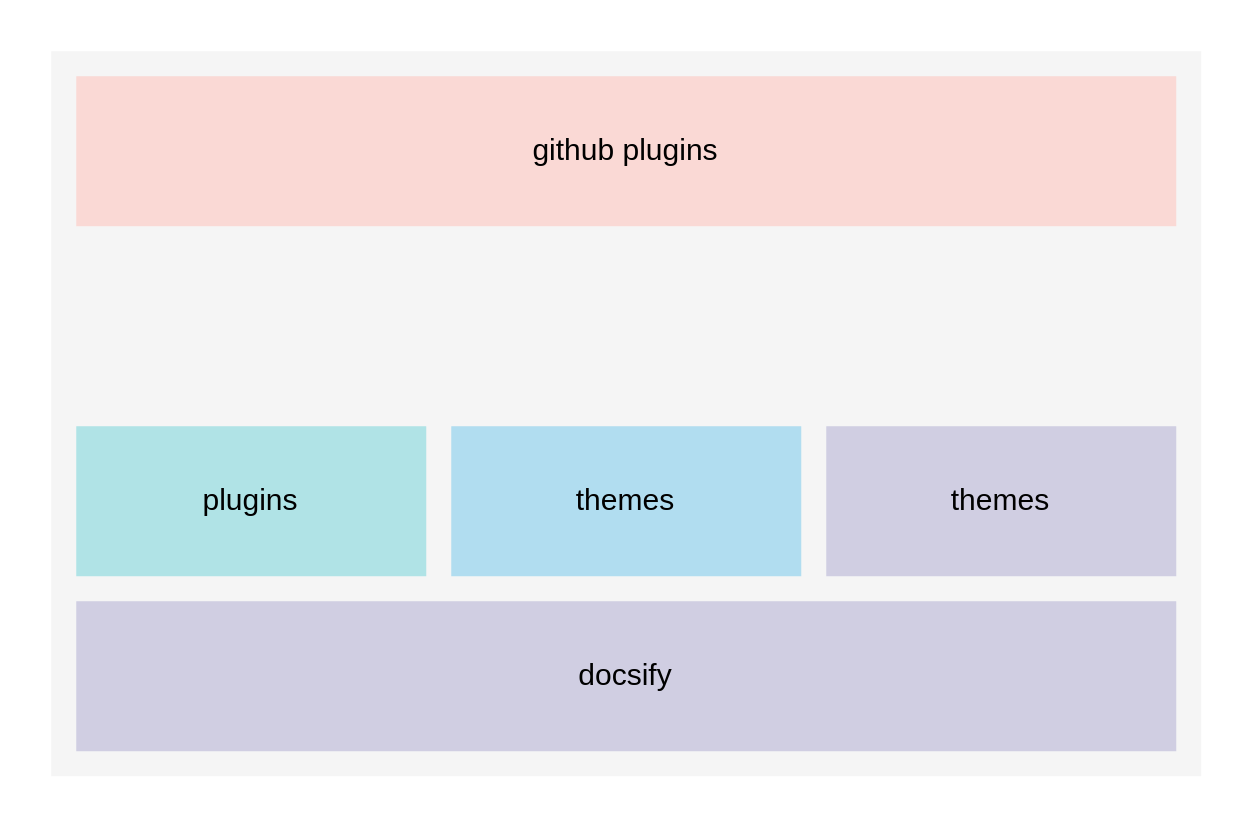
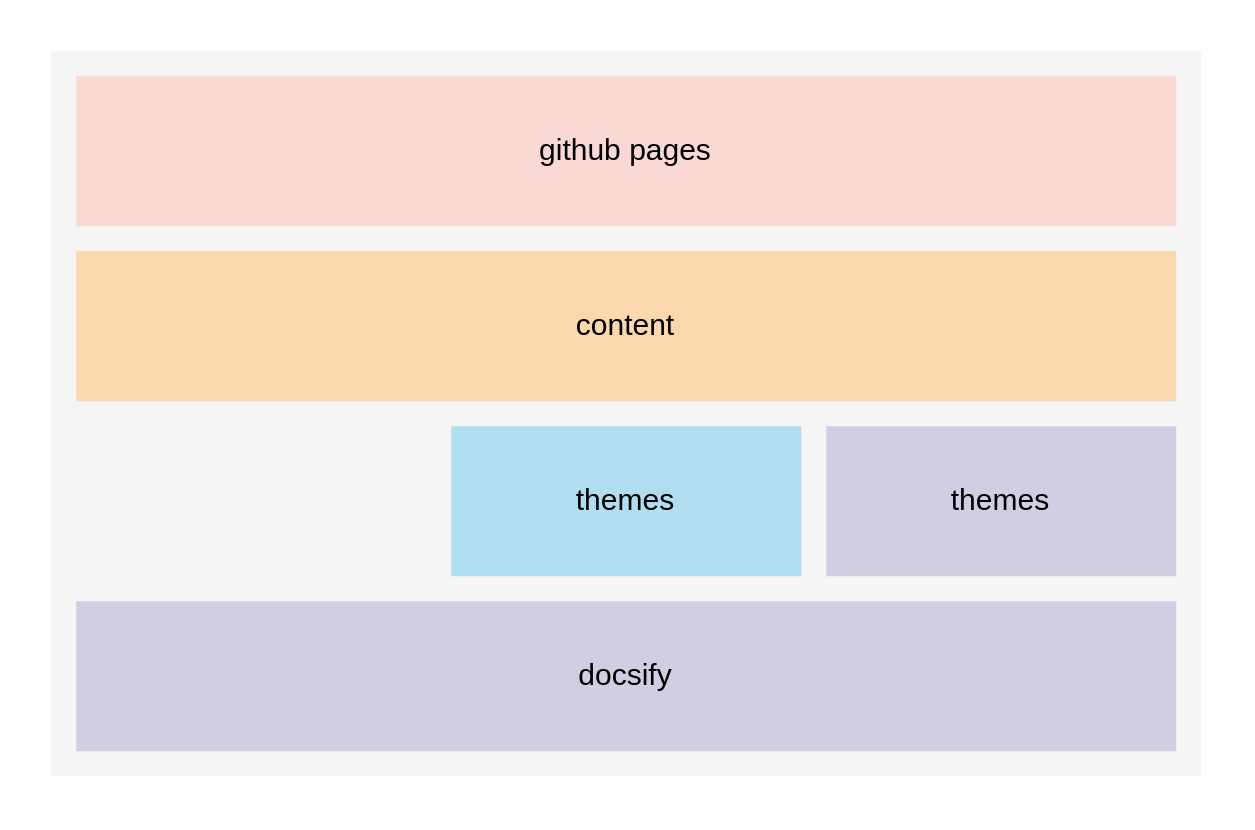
- <mxCell id="8" value="github plugins" style="rounded=0;whiteSpace=wrap;html=1;fillColor=#fad9d5;strokeColor=none;" vertex="1" parent="1"><mxGeometry x="30" y="30" width="440" height="60" as="geometry" /></mxCell>
+ <mxCell id="8" value="github pages" style="rounded=0;whiteSpace=wrap;html=1;fillColor=#fad9d5;strokeColor=none;" vertex="1" parent="1"><mxGeometry x="30" y="30" width="440" height="60" as="geometry" /></mxCell>
+ <mxCell id="7" value="content" style="rounded=0;whiteSpace=wrap;html=1;fillColor=#fad7ac;strokeColor=none;" vertex="1" parent="1"><mxGeometry x="30" y="100" width="440" height="60" as="geometry" /></mxCell>
- <mxCell id="4" value="plugins" style="rounded=0;whiteSpace=wrap;html=1;fillColor=#b0e3e6;strokeColor=none;" vertex="1" parent="1"><mxGeometry x="30" y="170" width="140" height="60" as="geometry" /></mxCell>
